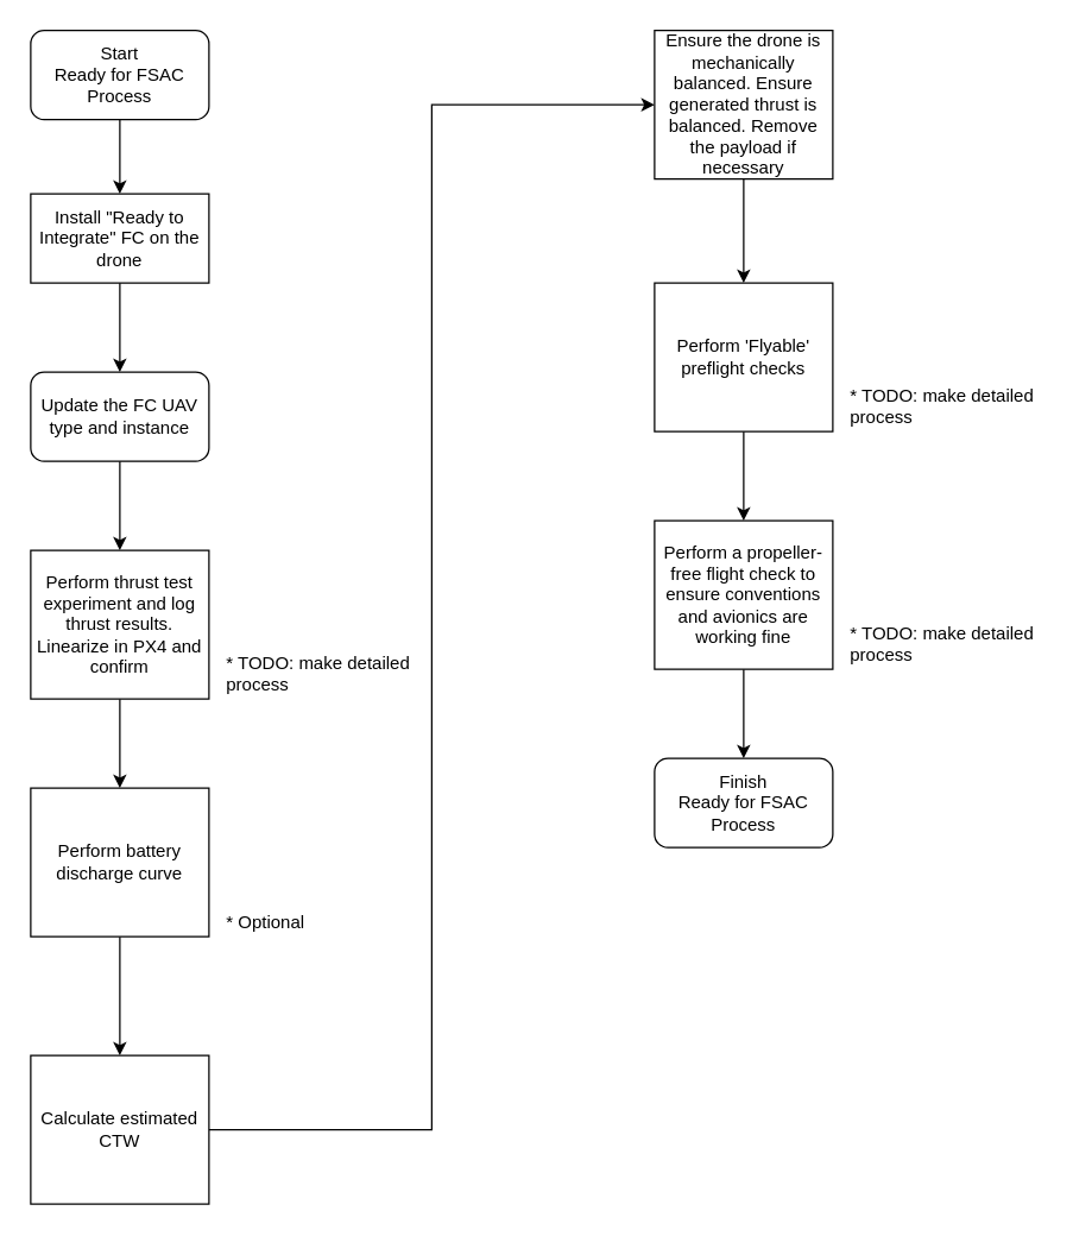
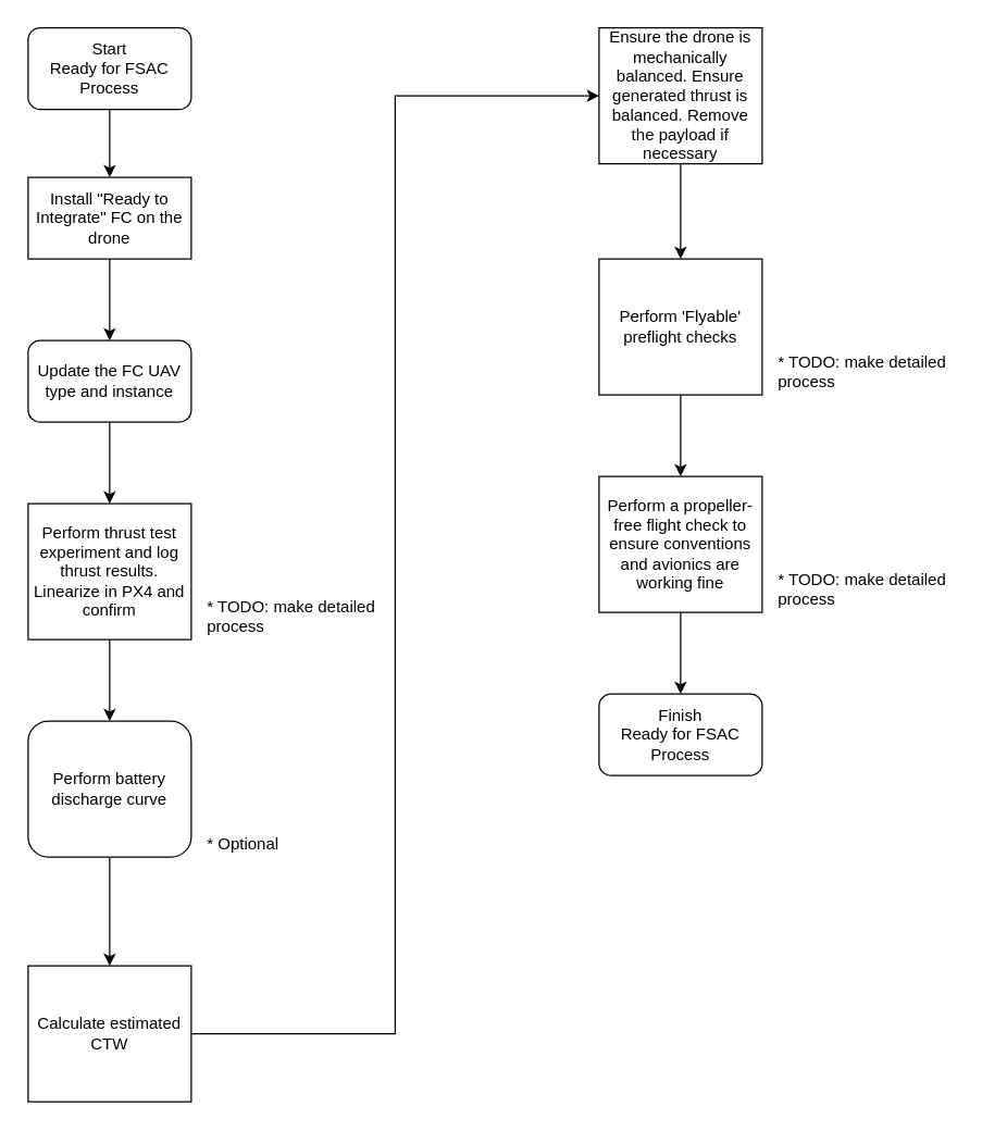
- <mxCell id="12" value="Perform battery discharge curve" style="rounded=0;whiteSpace=wrap;html=1;" parent="1" vertex="1"><mxGeometry x="20" y="530" width="120" height="100" as="geometry" /></mxCell>
+ <mxCell id="12" value="Perform battery discharge curve" style="whiteSpace=wrap;html=1;rounded=1;" parent="1" vertex="1"><mxGeometry x="20" y="530" width="120" height="100" as="geometry" /></mxCell>
